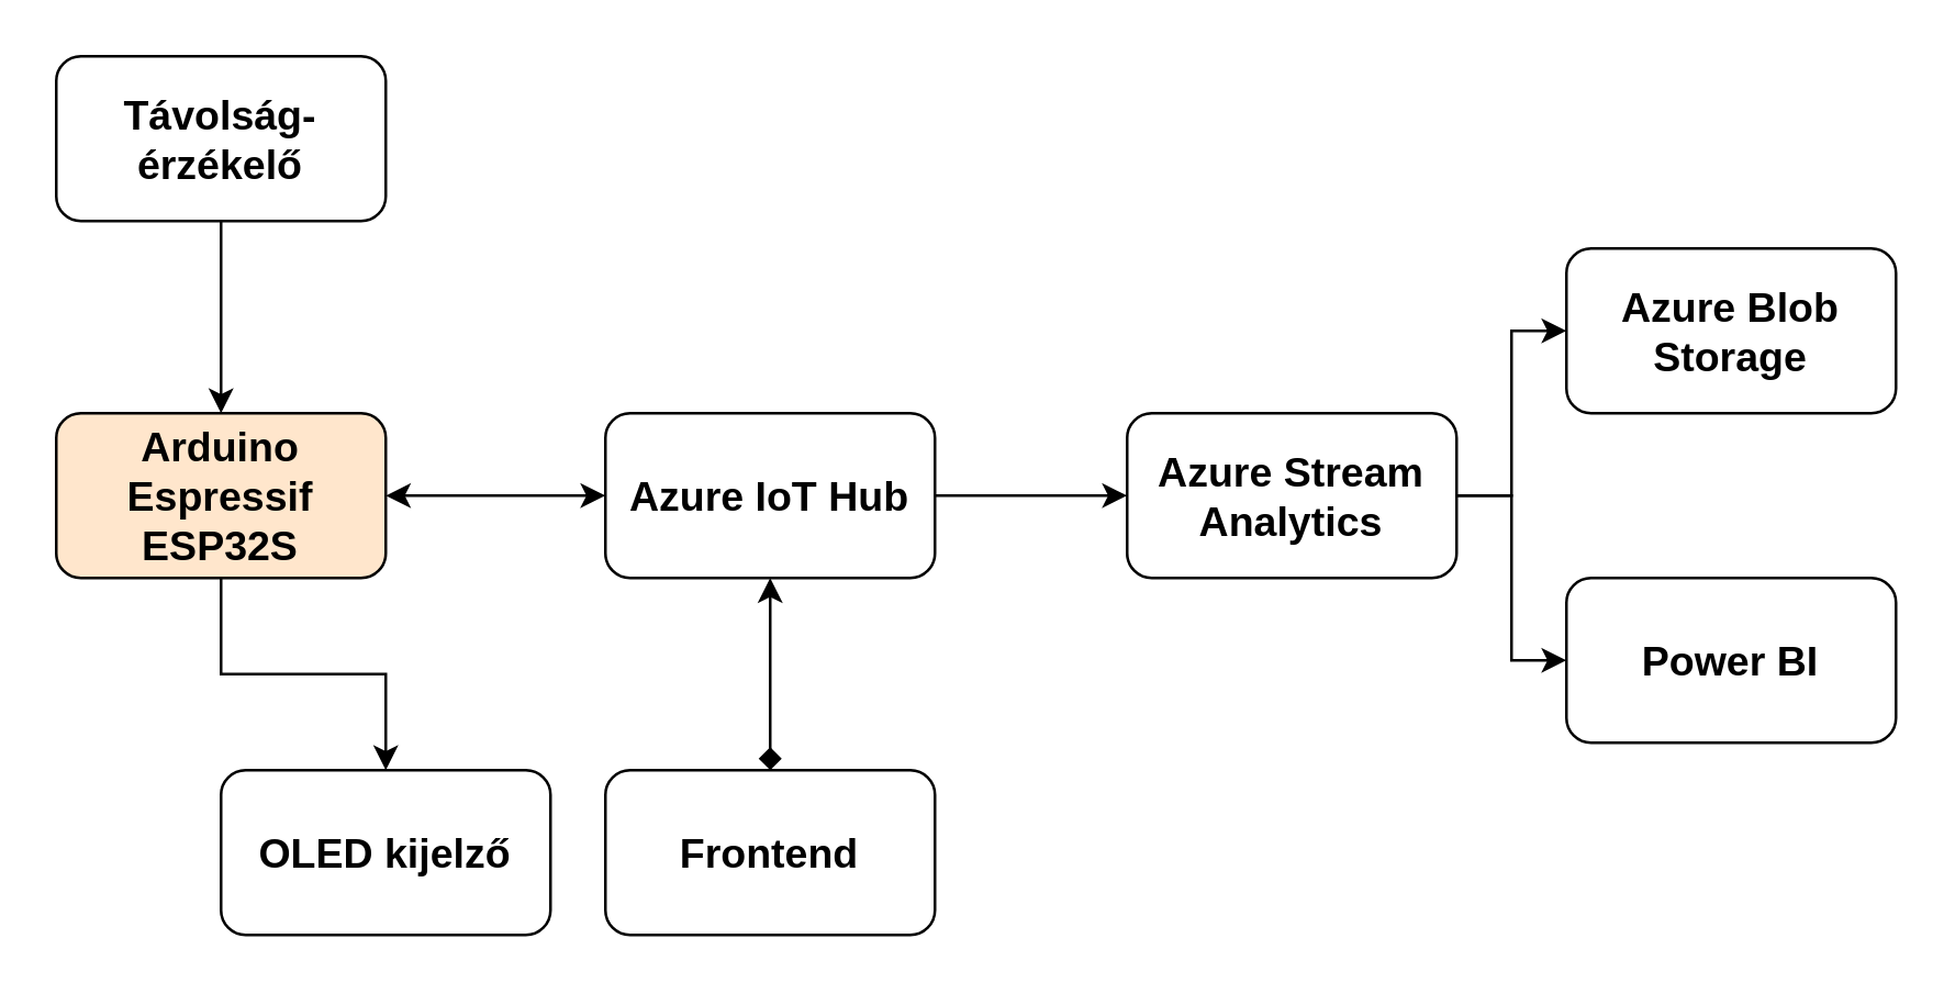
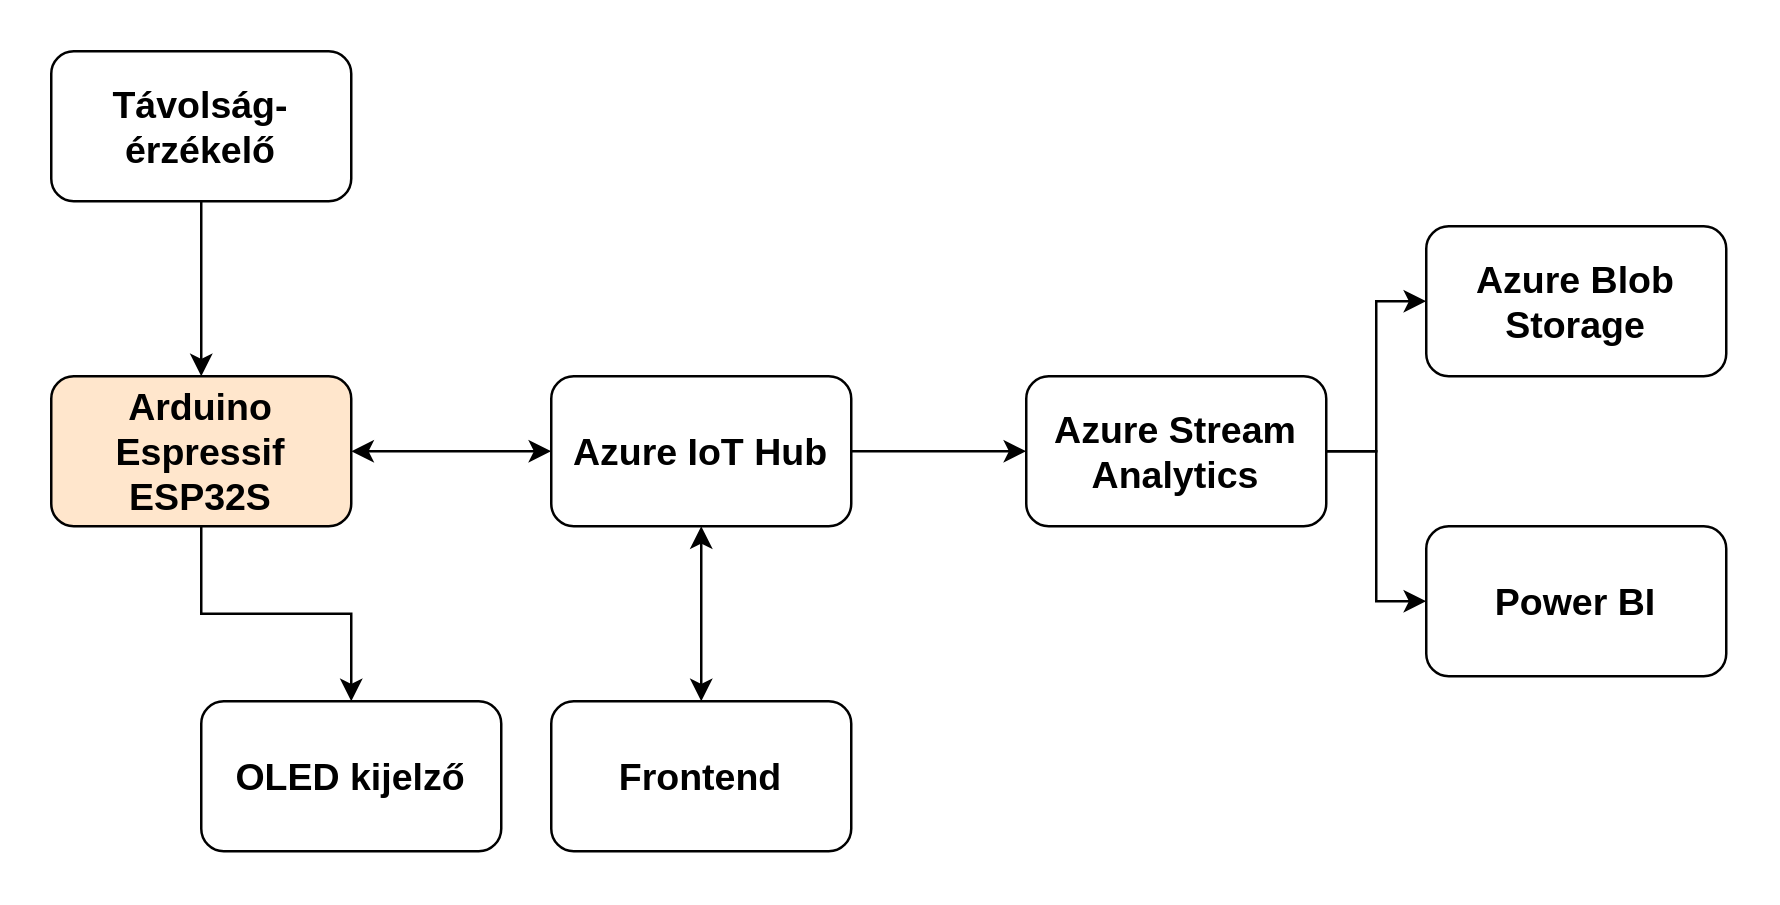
- <mxCell id="9" value="" style="edgeStyle=orthogonalEdgeStyle;rounded=0;orthogonalLoop=1;jettySize=auto;html=1;startArrow=classic;startFill=1;endArrow=diamond;" edge="1" parent="1" source="10" target="16"><mxGeometry relative="1" as="geometry" /></mxCell>
+ <mxCell id="9" value="" style="edgeStyle=orthogonalEdgeStyle;rounded=0;orthogonalLoop=1;jettySize=auto;html=1;startArrow=classic;startFill=1;" edge="1" parent="1" source="10" target="16"><mxGeometry relative="1" as="geometry" /></mxCell>
